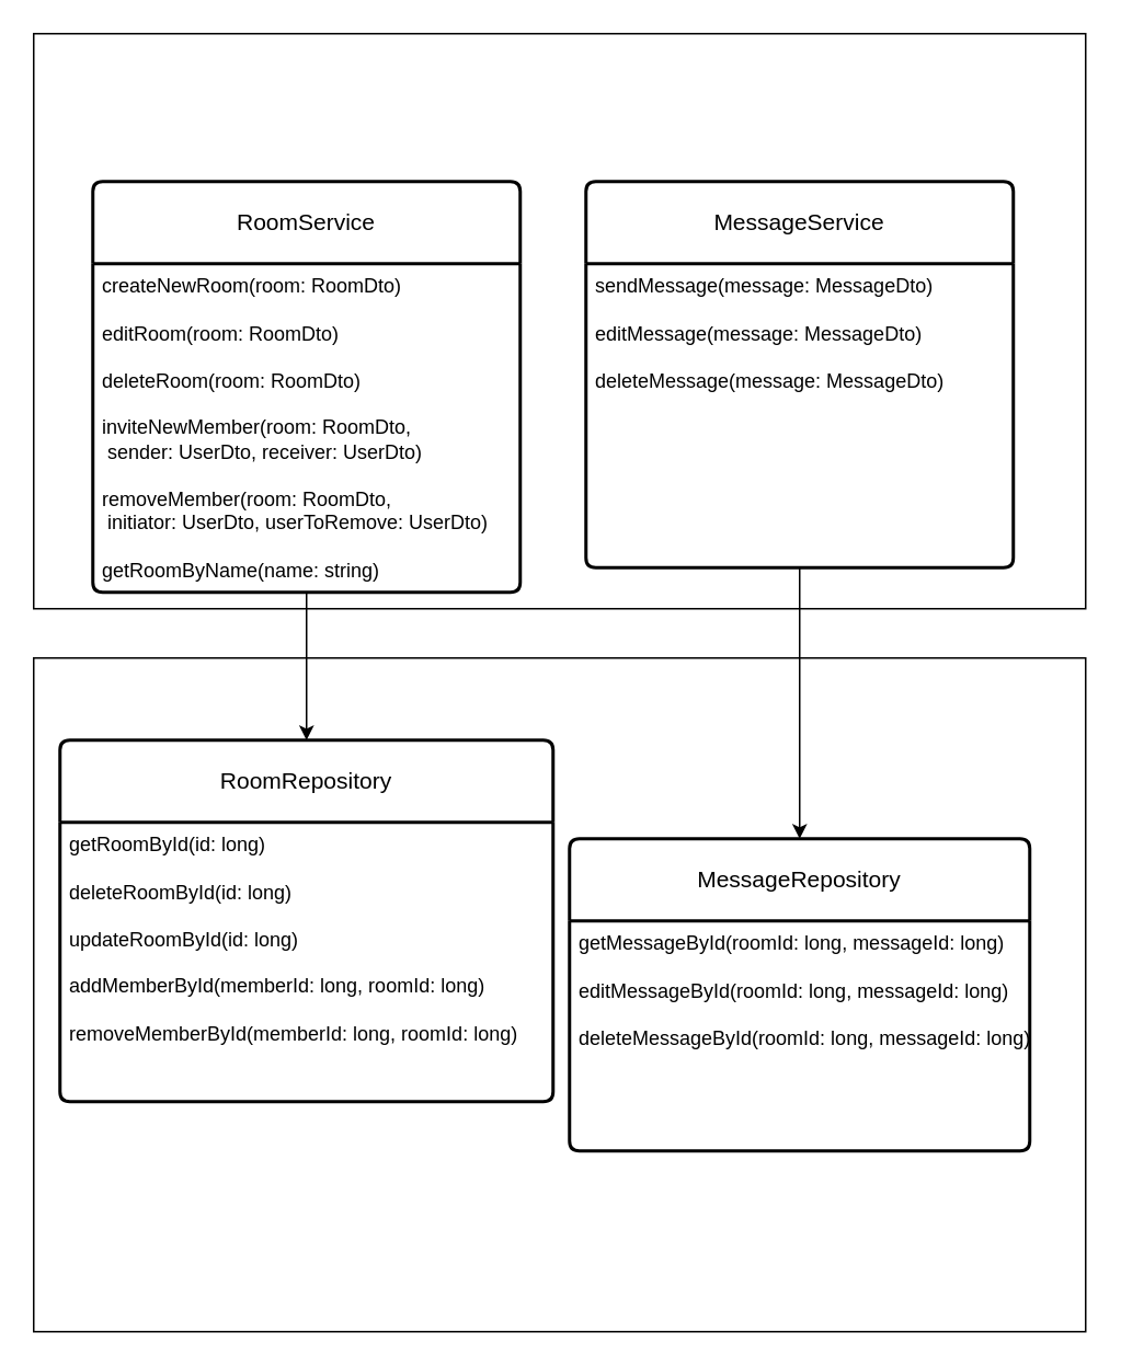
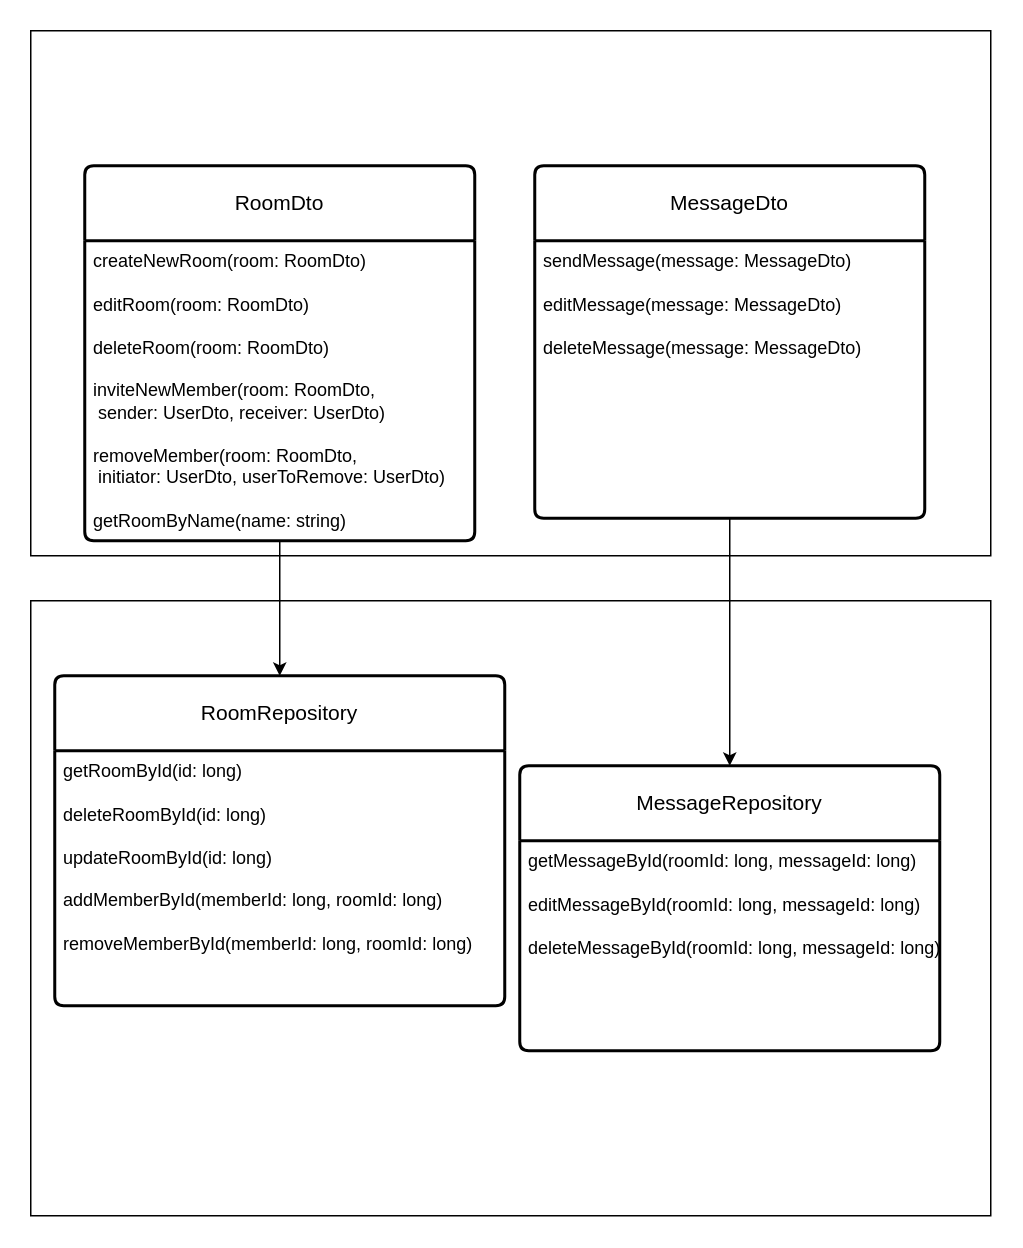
- <mxCell id="4" value="RoomService" style="swimlane;childLayout=stackLayout;horizontal=1;startSize=50;horizontalStack=0;rounded=1;fontSize=14;fontStyle=0;strokeWidth=2;resizeParent=0;resizeLast=1;shadow=0;dashed=0;align=center;arcSize=4;whiteSpace=wrap;html=1;" parent="1" vertex="1"><mxGeometry x="56" y="110" width="260" height="250" as="geometry" /></mxCell>
+ <mxCell id="4" value="RoomDto" style="swimlane;childLayout=stackLayout;horizontal=1;startSize=50;horizontalStack=0;rounded=1;fontSize=14;fontStyle=0;strokeWidth=2;resizeParent=0;resizeLast=1;shadow=0;dashed=0;align=center;arcSize=4;whiteSpace=wrap;html=1;" parent="1" vertex="1"><mxGeometry x="56" y="110" width="260" height="250" as="geometry" /></mxCell>
- <mxCell id="9" value="MessageService" style="swimlane;childLayout=stackLayout;horizontal=1;startSize=50;horizontalStack=0;rounded=1;fontSize=14;fontStyle=0;strokeWidth=2;resizeParent=0;resizeLast=1;shadow=0;dashed=0;align=center;arcSize=4;whiteSpace=wrap;html=1;" vertex="1" parent="1"><mxGeometry x="356" y="110" width="260" height="235" as="geometry" /></mxCell>
+ <mxCell id="9" value="MessageDto" style="swimlane;childLayout=stackLayout;horizontal=1;startSize=50;horizontalStack=0;rounded=1;fontSize=14;fontStyle=0;strokeWidth=2;resizeParent=0;resizeLast=1;shadow=0;dashed=0;align=center;arcSize=4;whiteSpace=wrap;html=1;" vertex="1" parent="1"><mxGeometry x="356" y="110" width="260" height="235" as="geometry" /></mxCell>
